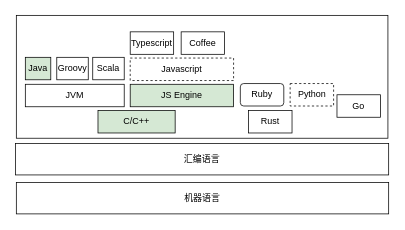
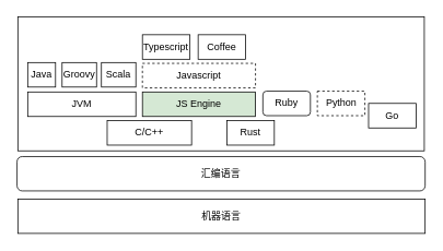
- <mxCell id="8" value="Java" style="rounded=0;whiteSpace=wrap;html=1;fillColor=#d5e8d4;" parent="1" vertex="1"><mxGeometry x="33" y="76" width="34" height="30" as="geometry" /></mxCell>
+ <mxCell id="8" value="Java" style="rounded=0;whiteSpace=wrap;html=1;" parent="1" vertex="1"><mxGeometry x="33" y="76" width="34" height="30" as="geometry" /></mxCell>
- <mxCell id="5" value="C/C++" style="rounded=0;whiteSpace=wrap;html=1;fillColor=#d5e8d4;" parent="1" vertex="1"><mxGeometry x="130" y="147" width="103" height="30" as="geometry" /></mxCell>
+ <mxCell id="5" value="C/C++" style="rounded=0;whiteSpace=wrap;html=1;" parent="1" vertex="1"><mxGeometry x="130" y="147" width="103" height="30" as="geometry" /></mxCell>
- <mxCell id="6" value="Rust" style="rounded=0;whiteSpace=wrap;html=1;" parent="1" vertex="1"><mxGeometry x="331" y="147" width="58" height="30" as="geometry" /></mxCell>
+ <mxCell id="6" value="Rust" style="rounded=0;whiteSpace=wrap;html=1;" parent="1" vertex="1"><mxGeometry x="276" y="147" width="58" height="30" as="geometry" /></mxCell>
- <mxCell id="3" value="汇编语言" style="rounded=0;whiteSpace=wrap;html=1;" parent="1" vertex="1"><mxGeometry x="20" y="191" width="498" height="42" as="geometry" /></mxCell>
+ <mxCell id="3" value="汇编语言" style="whiteSpace=wrap;html=1;rounded=1;" parent="1" vertex="1"><mxGeometry x="20" y="191" width="498" height="42" as="geometry" /></mxCell>
